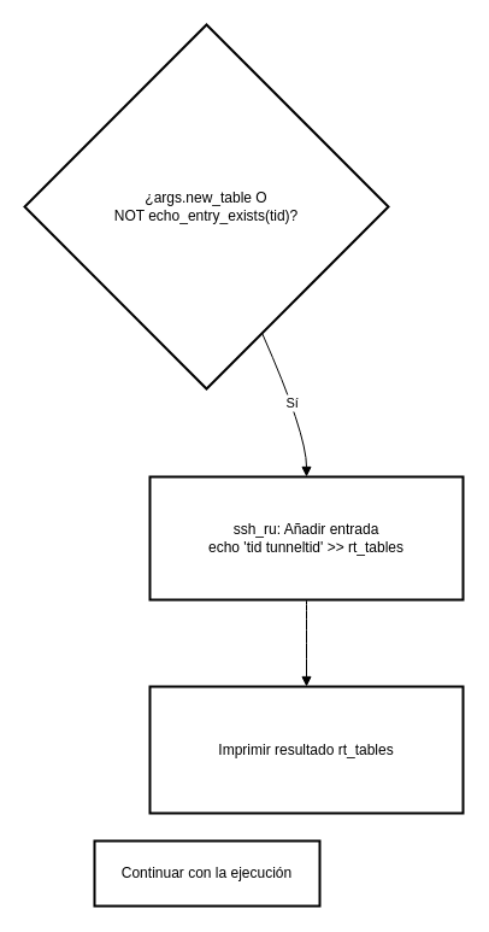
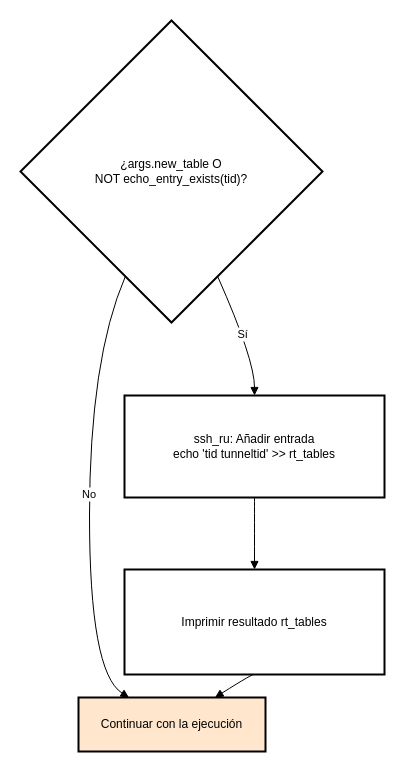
+ <mxCell id="6" value="No" style="curved=1;startArrow=none;endArrow=block;exitX=0.28;exitY=1;entryX=0.27;entryY=0;rounded=0;" edge="1" parent="1" source="2" target="3"><mxGeometry relative="1" as="geometry"><Array as="points"><mxPoint x="89" y="359" /><mxPoint x="89" y="672" /></Array></mxGeometry></mxCell>
+ <mxCell id="9" value="" style="curved=1;startArrow=none;endArrow=block;exitX=0.5;exitY=1;entryX=0.73;entryY=0;rounded=0;" edge="1" parent="1" source="5" target="3"><mxGeometry relative="1" as="geometry"><Array as="points"><mxPoint x="254" y="672" /></Array></mxGeometry></mxCell>
- <mxCell id="3" value="Continuar con la ejecución" style="whiteSpace=wrap;strokeWidth=2;" vertex="1" parent="1"><mxGeometry x="78" y="697" width="187" height="54" as="geometry" /></mxCell>
+ <mxCell id="3" value="Continuar con la ejecución" style="whiteSpace=wrap;strokeWidth=2;fillColor=#ffe6cc;" vertex="1" parent="1"><mxGeometry x="78" y="697" width="187" height="54" as="geometry" /></mxCell>
